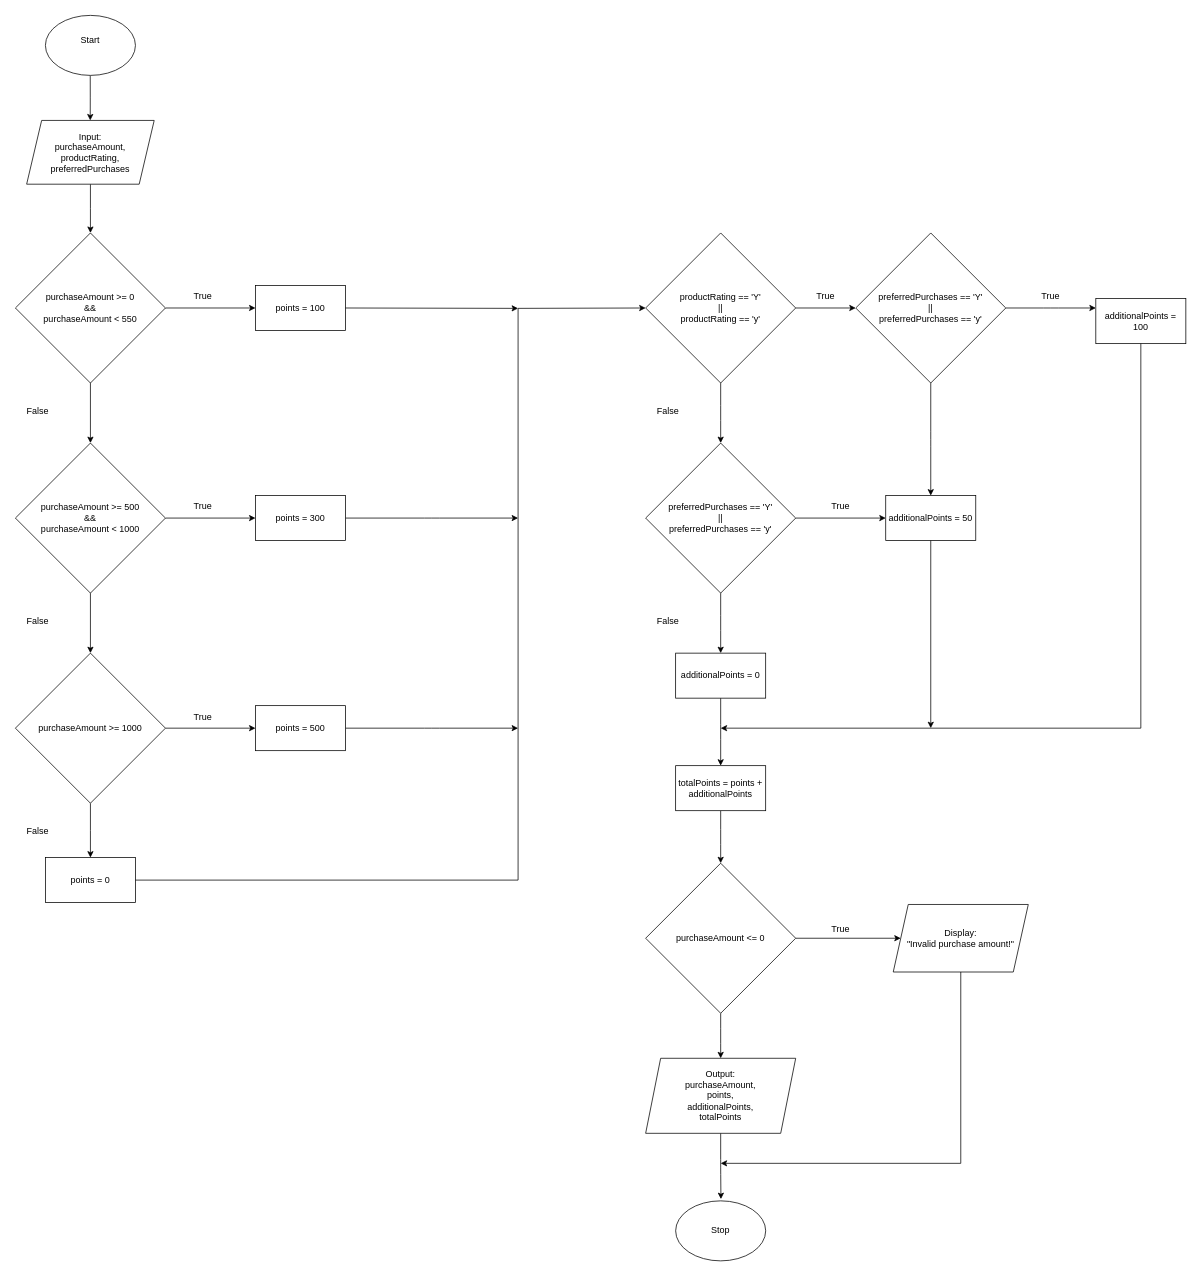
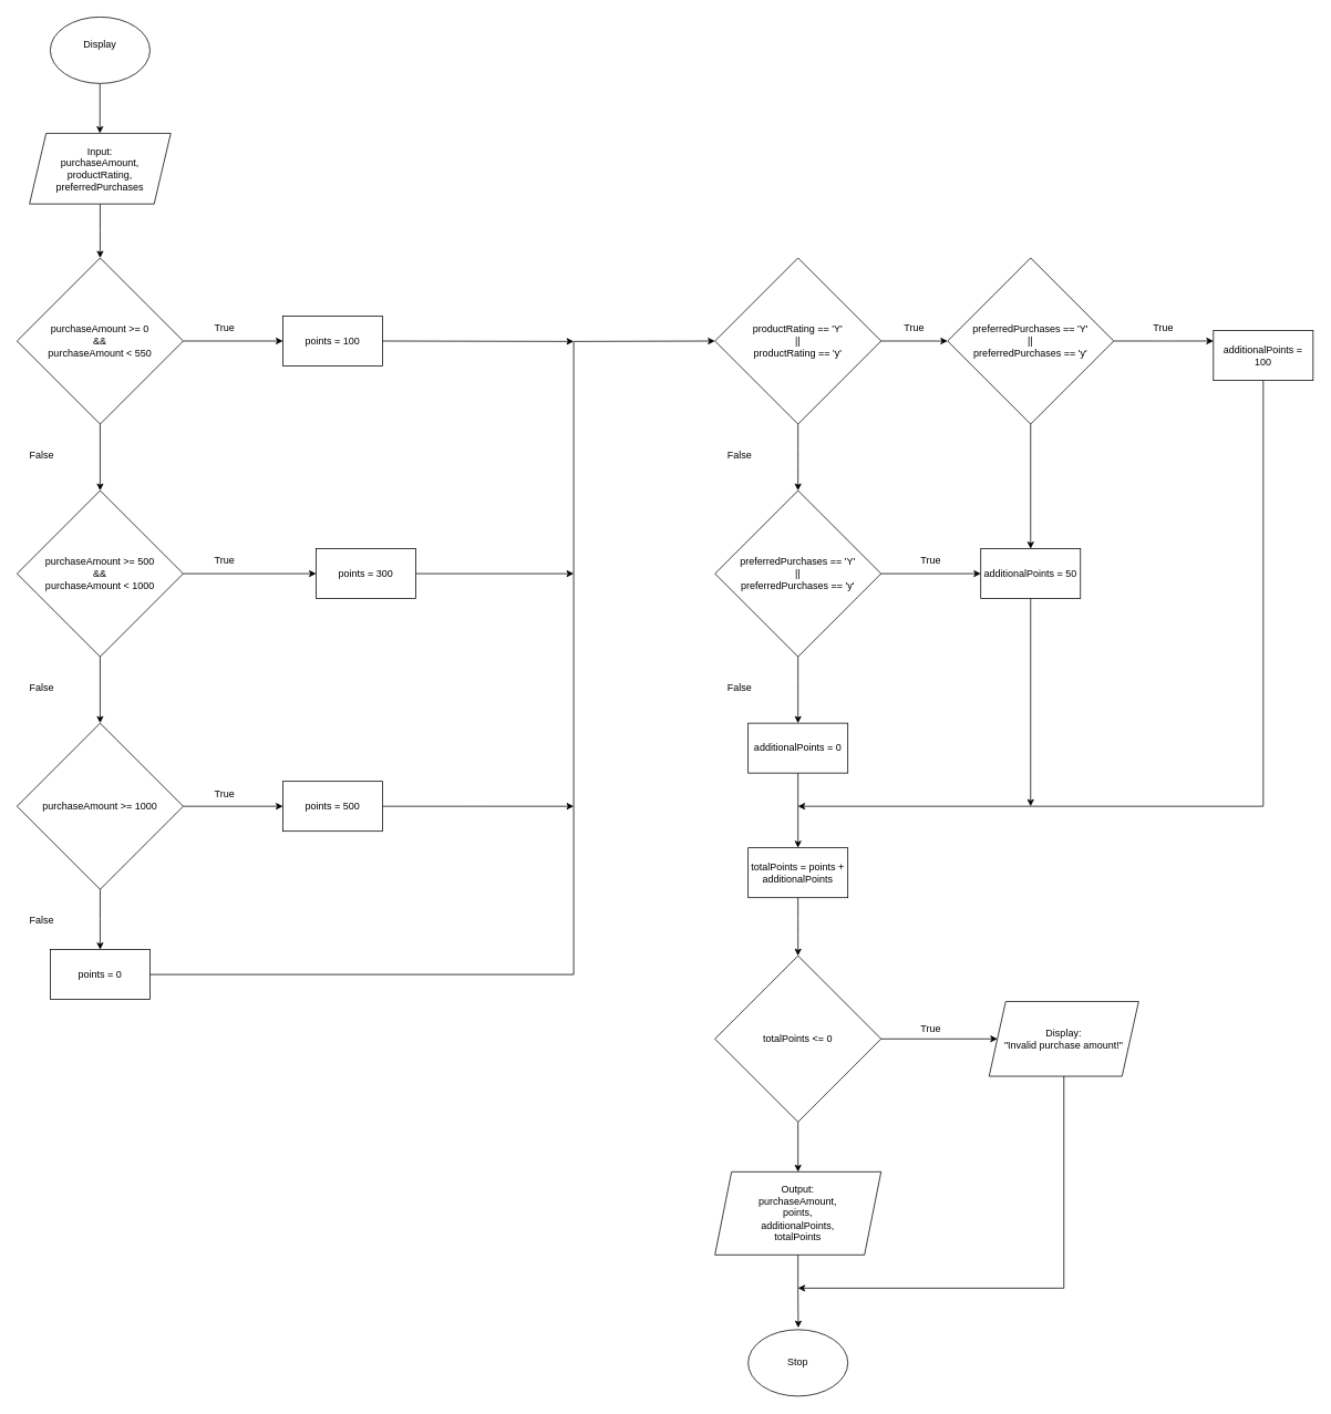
- <mxCell id="3" value="&lt;div&gt;Start&lt;/div&gt;&lt;div&gt;&lt;br&gt;&lt;/div&gt;" style="ellipse;whiteSpace=wrap;html=1;rounded=0;labelBackgroundColor=none;" vertex="1" parent="1"><mxGeometry y="20" width="120" height="80" as="geometry" x="60" /></mxCell>
+ <mxCell id="3" value="&lt;div&gt;Display&lt;/div&gt;&lt;div&gt;&lt;br&gt;&lt;/div&gt;" style="ellipse;whiteSpace=wrap;html=1;rounded=0;labelBackgroundColor=none;" vertex="1" parent="1"><mxGeometry y="20" width="120" height="80" as="geometry" x="60" /></mxCell>
- <mxCell id="18" value="points = 300" style="whiteSpace=wrap;html=1;rounded=0;labelBackgroundColor=none;" vertex="1" parent="1"><mxGeometry x="340" y="660" width="120" height="60" as="geometry" /></mxCell>
+ <mxCell id="18" value="points = 300" style="whiteSpace=wrap;html=1;rounded=0;labelBackgroundColor=none;" vertex="1" parent="1"><mxGeometry x="380" y="660" width="120" height="60" as="geometry" /></mxCell>
- <mxCell id="40" value="purchaseAmount &amp;lt;= 0" style="rhombus;whiteSpace=wrap;html=1;rounded=0;labelBackgroundColor=none;" vertex="1" parent="1"><mxGeometry x="860" y="1150" width="200" height="200" as="geometry" /></mxCell>
+ <mxCell id="40" value="totalPoints &amp;lt;= 0" style="rhombus;whiteSpace=wrap;html=1;rounded=0;labelBackgroundColor=none;" vertex="1" parent="1"><mxGeometry x="860" y="1150" width="200" height="200" as="geometry" /></mxCell>
